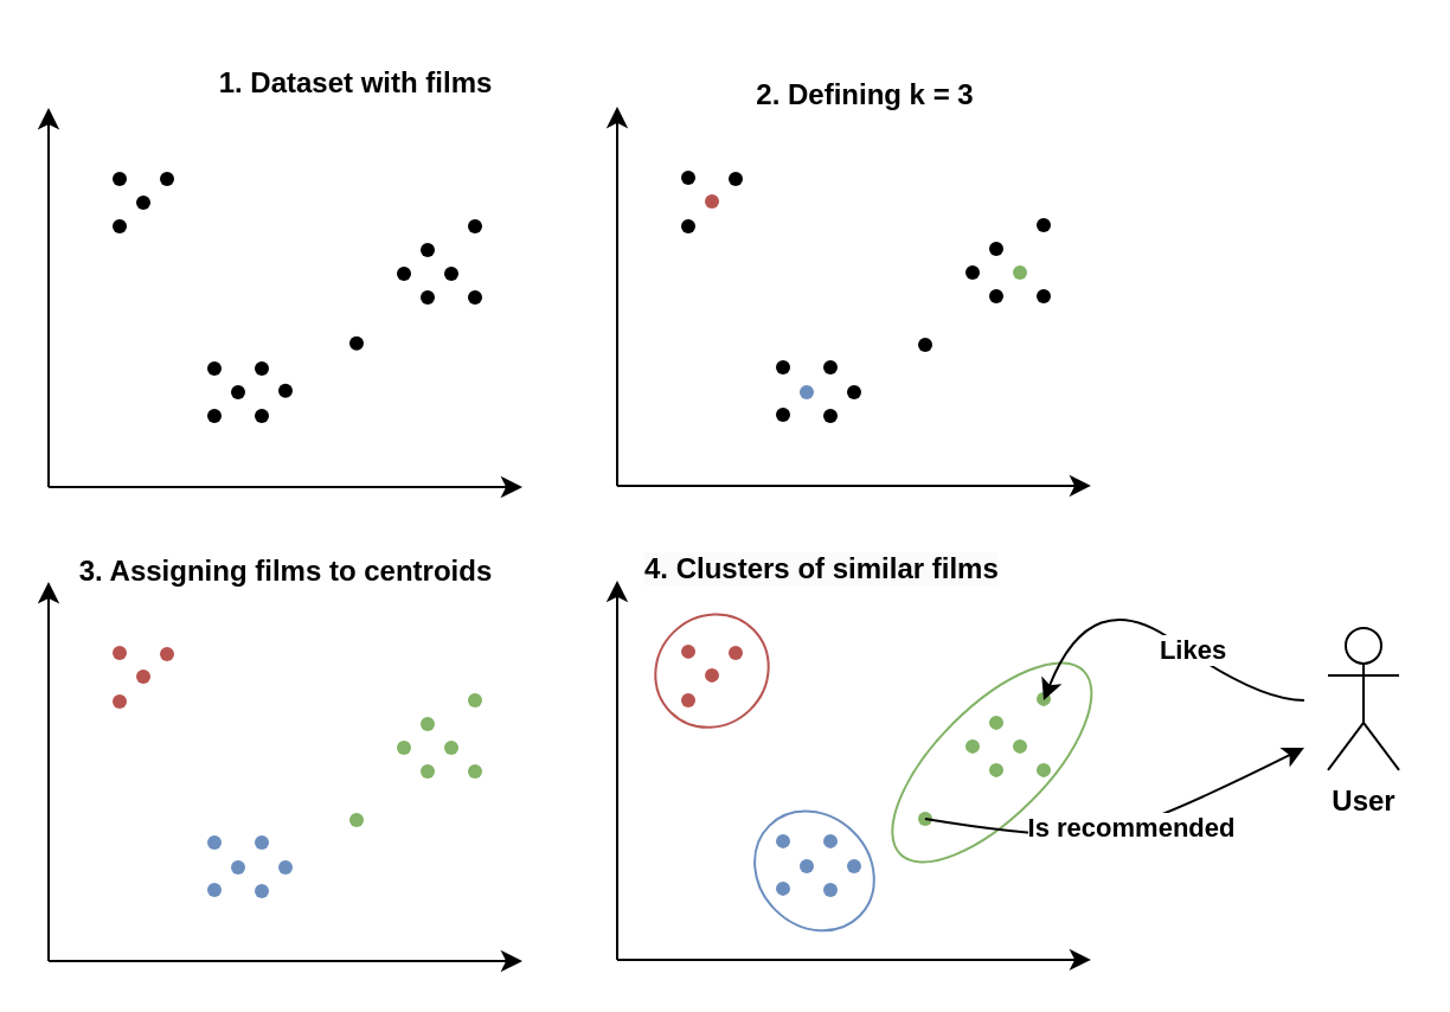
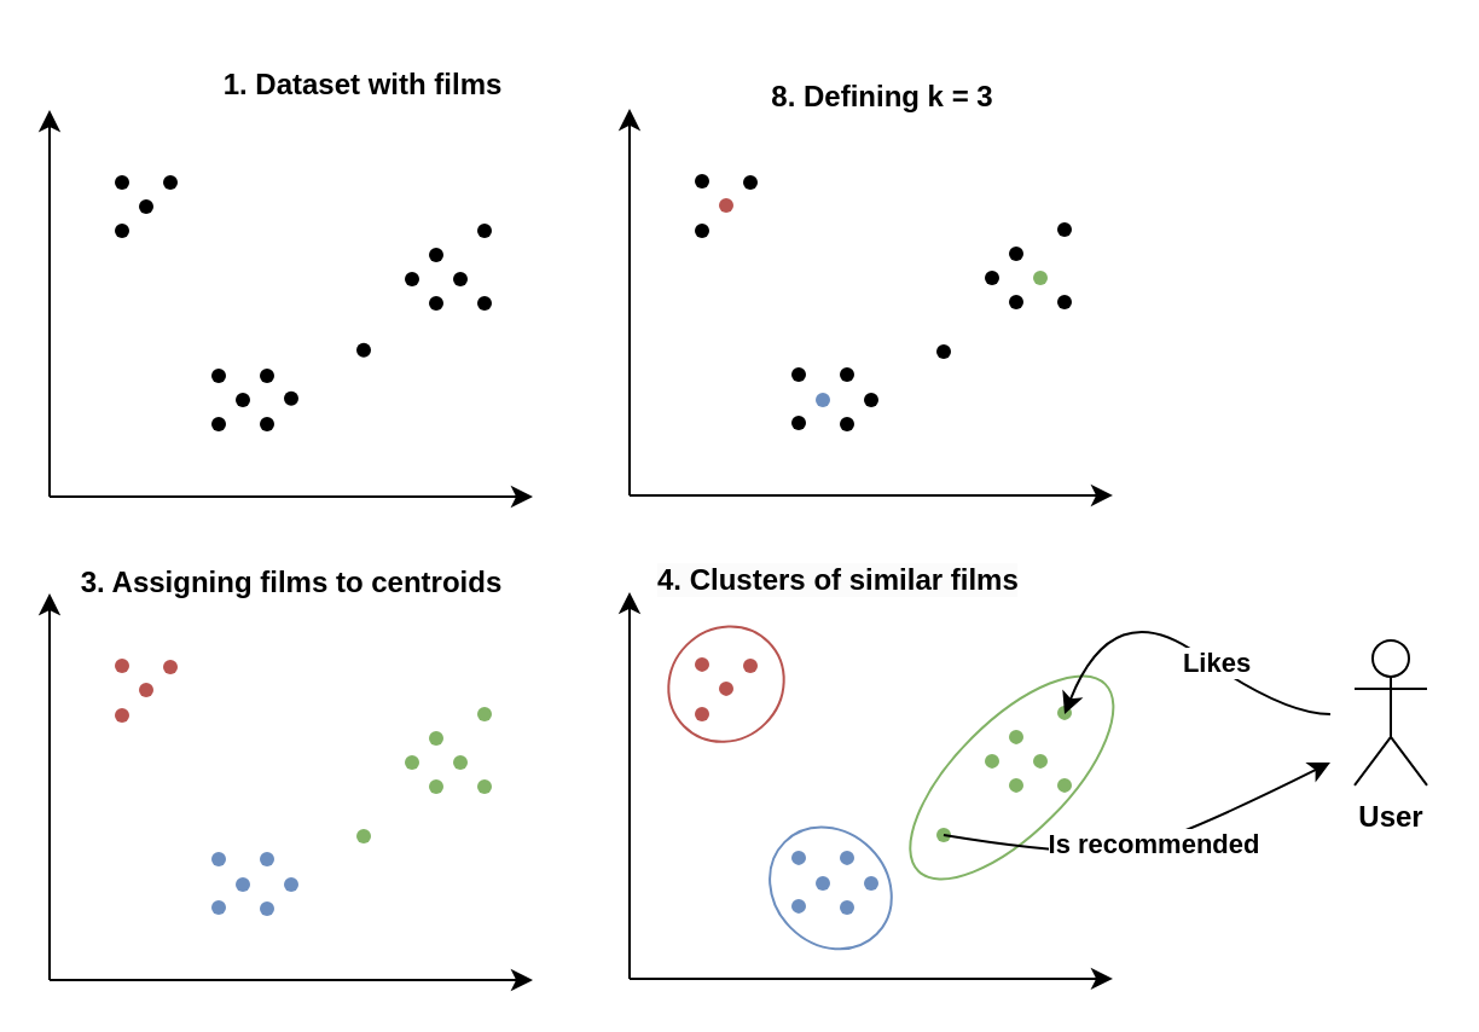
- <mxCell id="82" value="&lt;b&gt;2. Defining k = 3&lt;/b&gt;" style="text;html=1;align=center;verticalAlign=middle;whiteSpace=wrap;rounded=0;" parent="1" vertex="1"><mxGeometry x="300" width="130" height="30" as="geometry" y="25" /></mxCell>
+ <mxCell id="82" value="&lt;b&gt;8. Defining k = 3&lt;/b&gt;" style="text;html=1;align=center;verticalAlign=middle;whiteSpace=wrap;rounded=0;" parent="1" vertex="1"><mxGeometry x="300" width="130" height="30" as="geometry" y="25" /></mxCell>
